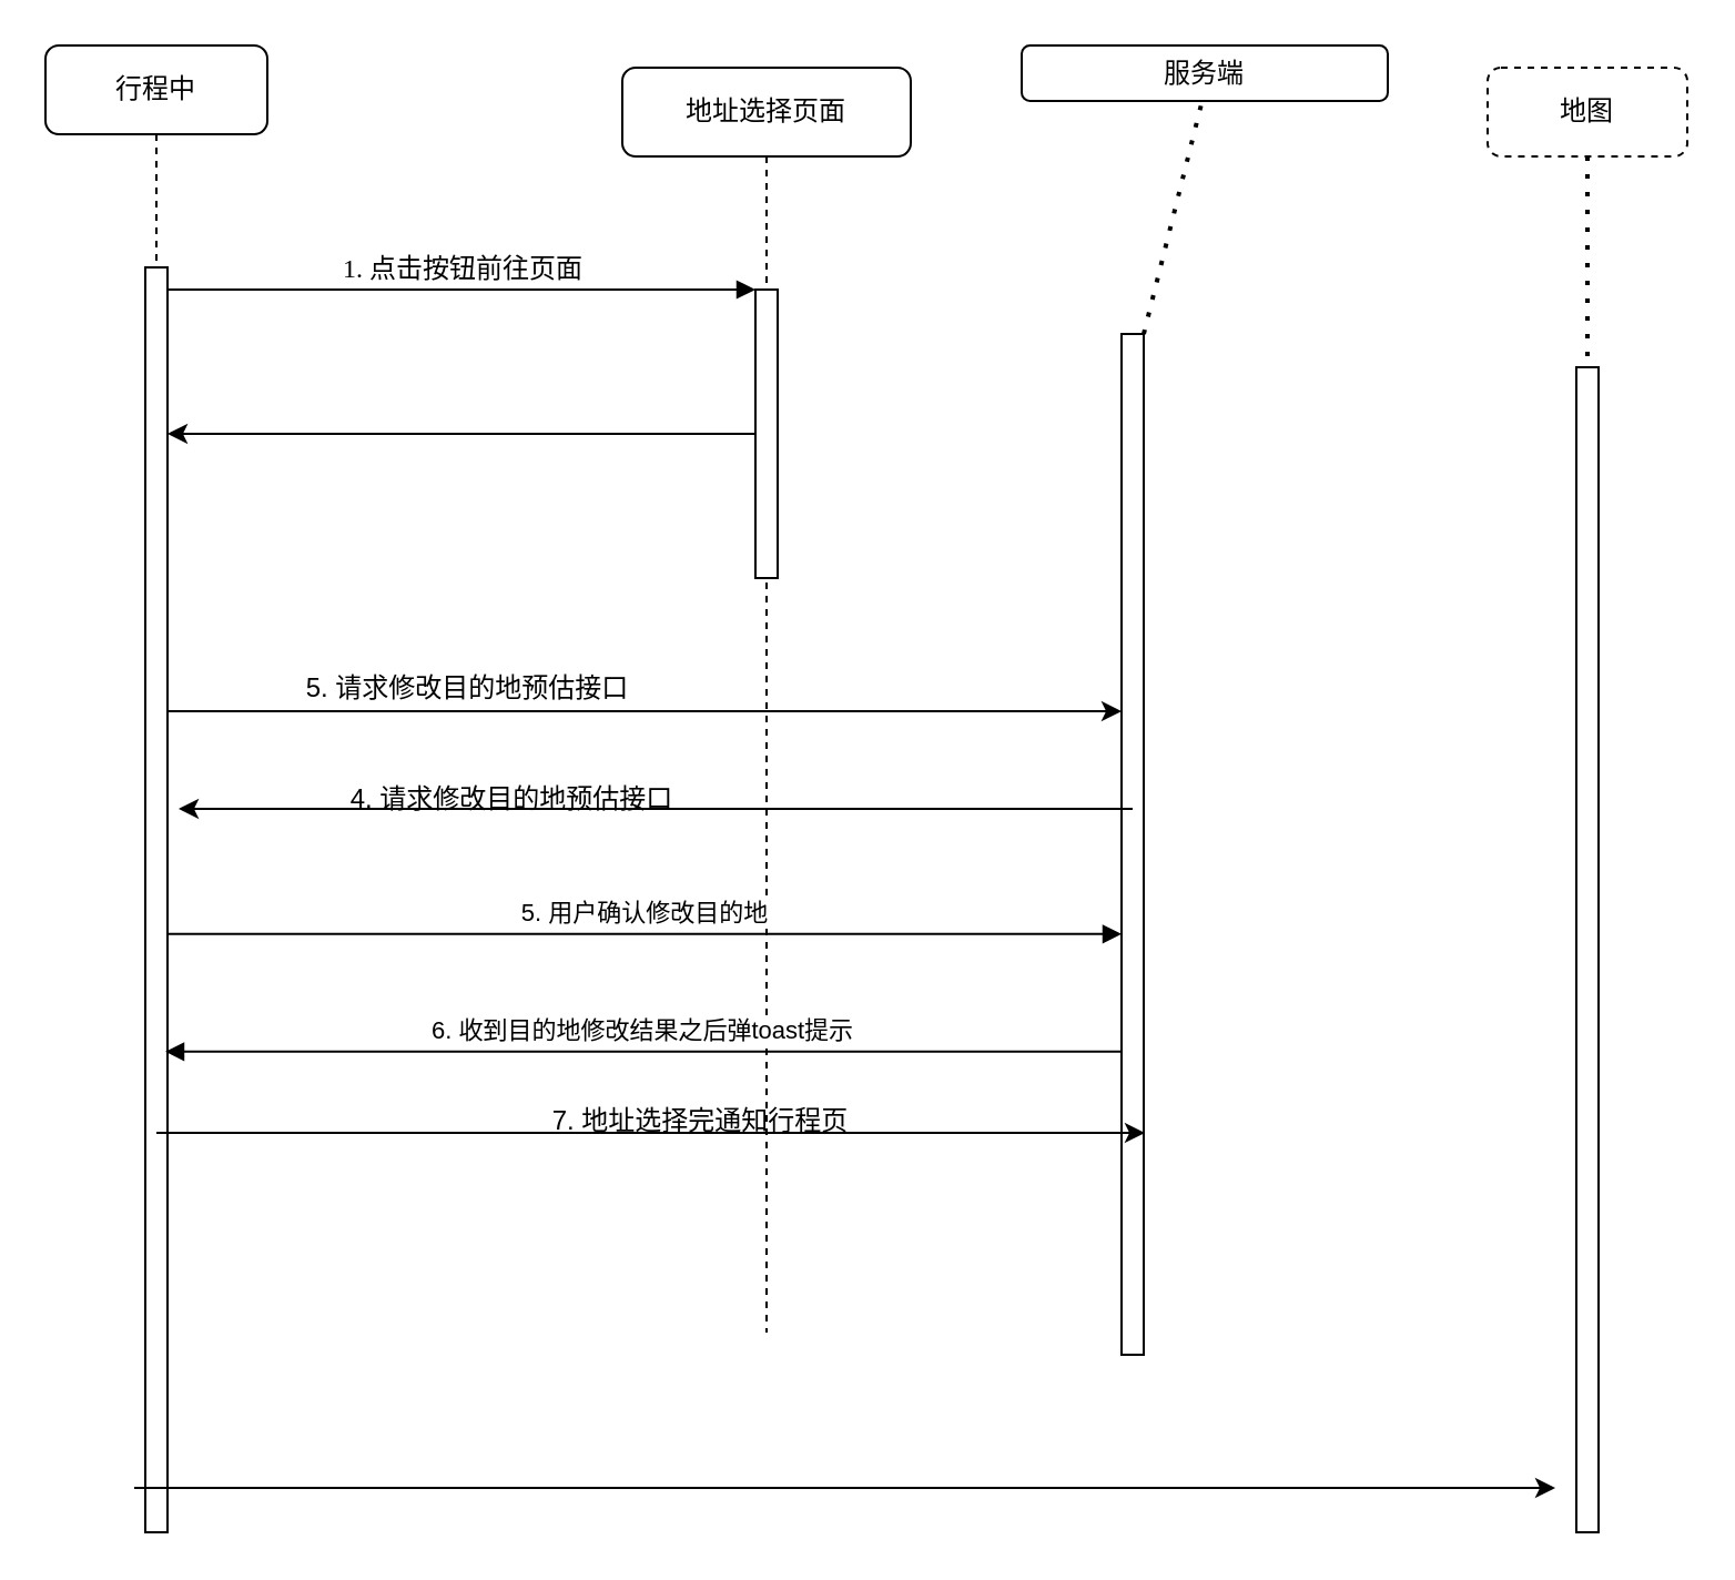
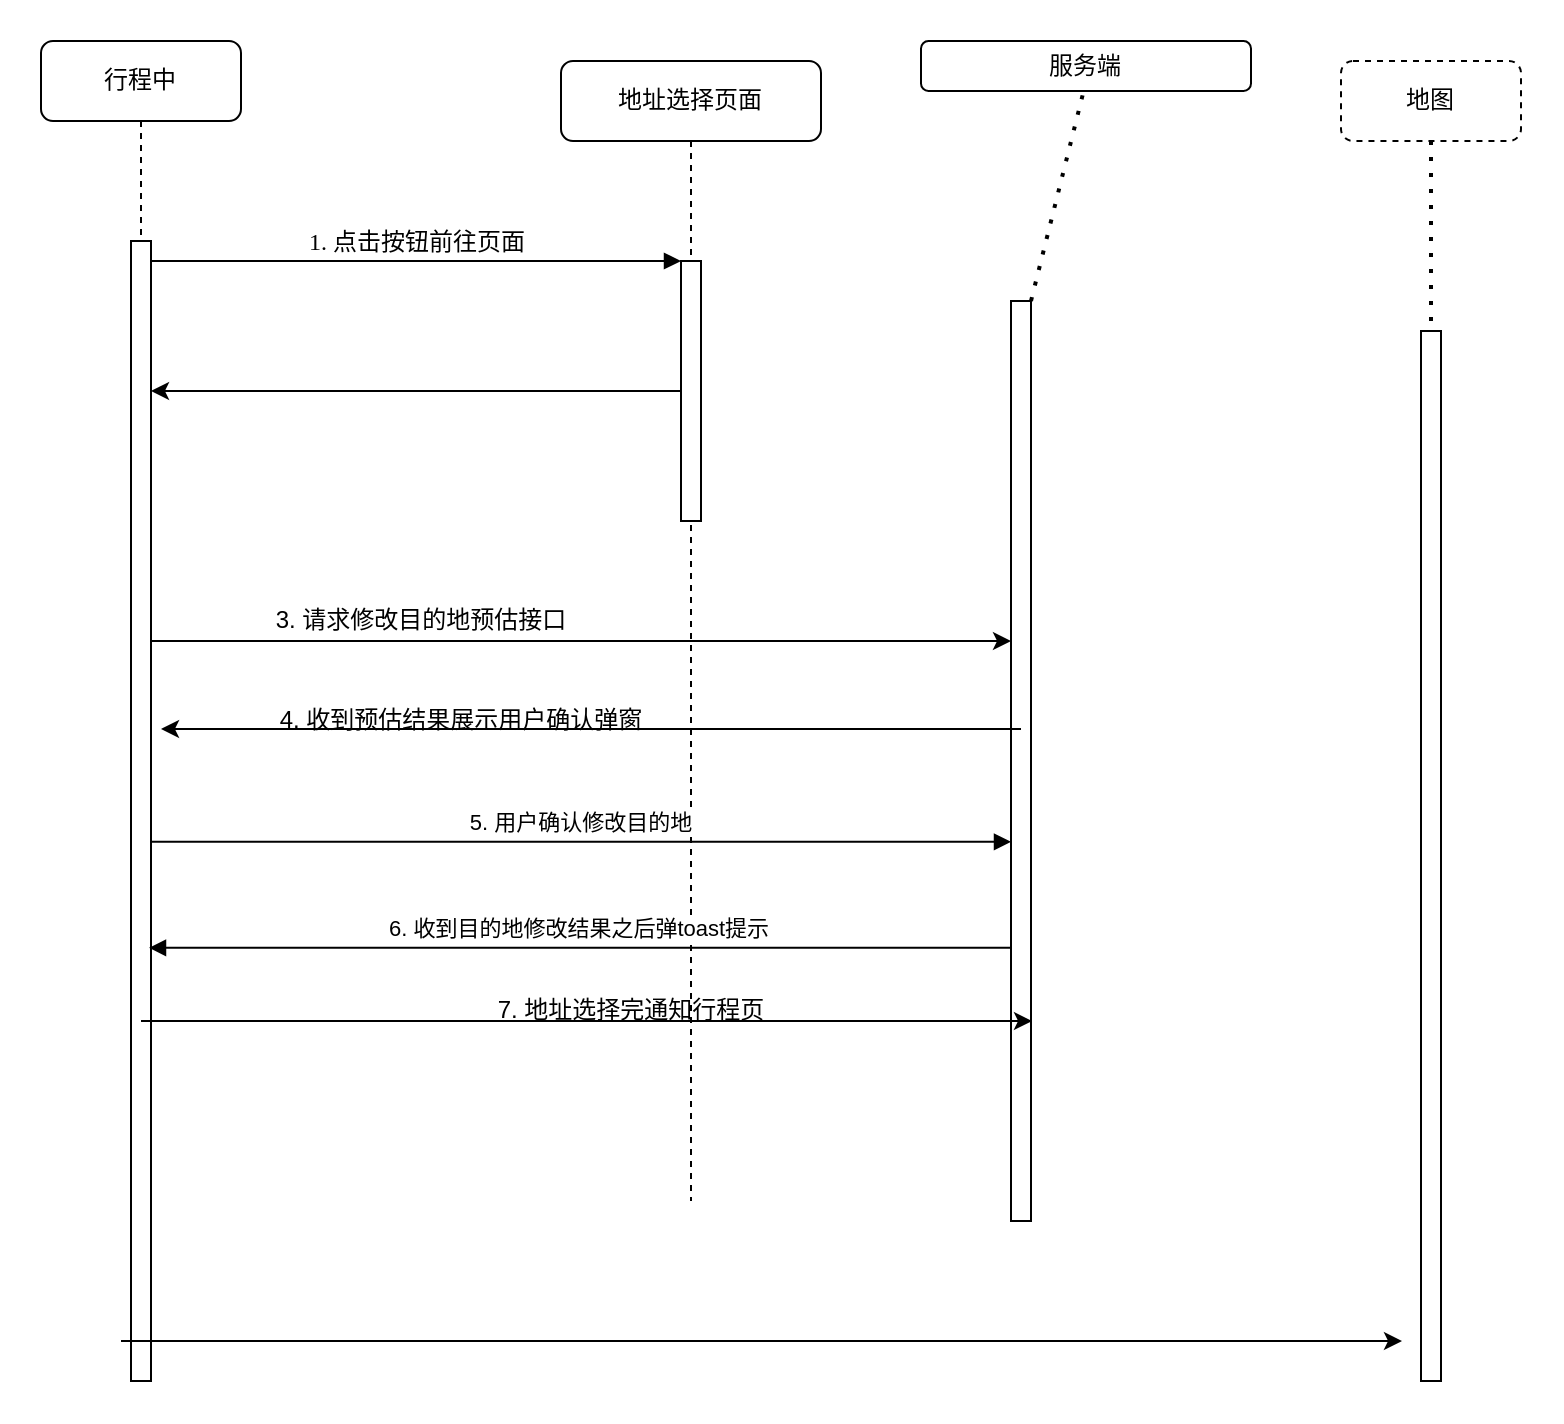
- <mxCell id="18" value="5. 请求修改目的地预估接口" style="text;html=1;align=center;verticalAlign=middle;resizable=0;points=[];autosize=1;strokeColor=none;fillColor=none;" vertex="1" parent="1"><mxGeometry x="125" y="295" width="170" height="30" as="geometry" /></mxCell>
+ <mxCell id="18" value="3. 请求修改目的地预估接口" style="text;html=1;align=center;verticalAlign=middle;resizable=0;points=[];autosize=1;strokeColor=none;fillColor=none;" vertex="1" parent="1"><mxGeometry x="125" y="295" width="170" height="30" as="geometry" /></mxCell>
- <mxCell id="6" value="4. 请求修改目的地预估接口" style="text;html=1;align=center;verticalAlign=middle;resizable=0;points=[];autosize=1;strokeColor=none;fillColor=none;" vertex="1" parent="4"><mxGeometry x="-150" y="315" width="200" height="30" as="geometry" /></mxCell>
+ <mxCell id="6" value="4. 收到预估结果展示用户确认弹窗" style="text;html=1;align=center;verticalAlign=middle;resizable=0;points=[];autosize=1;strokeColor=none;fillColor=none;" vertex="1" parent="4"><mxGeometry x="-150" y="315" width="200" height="30" as="geometry" /></mxCell>
